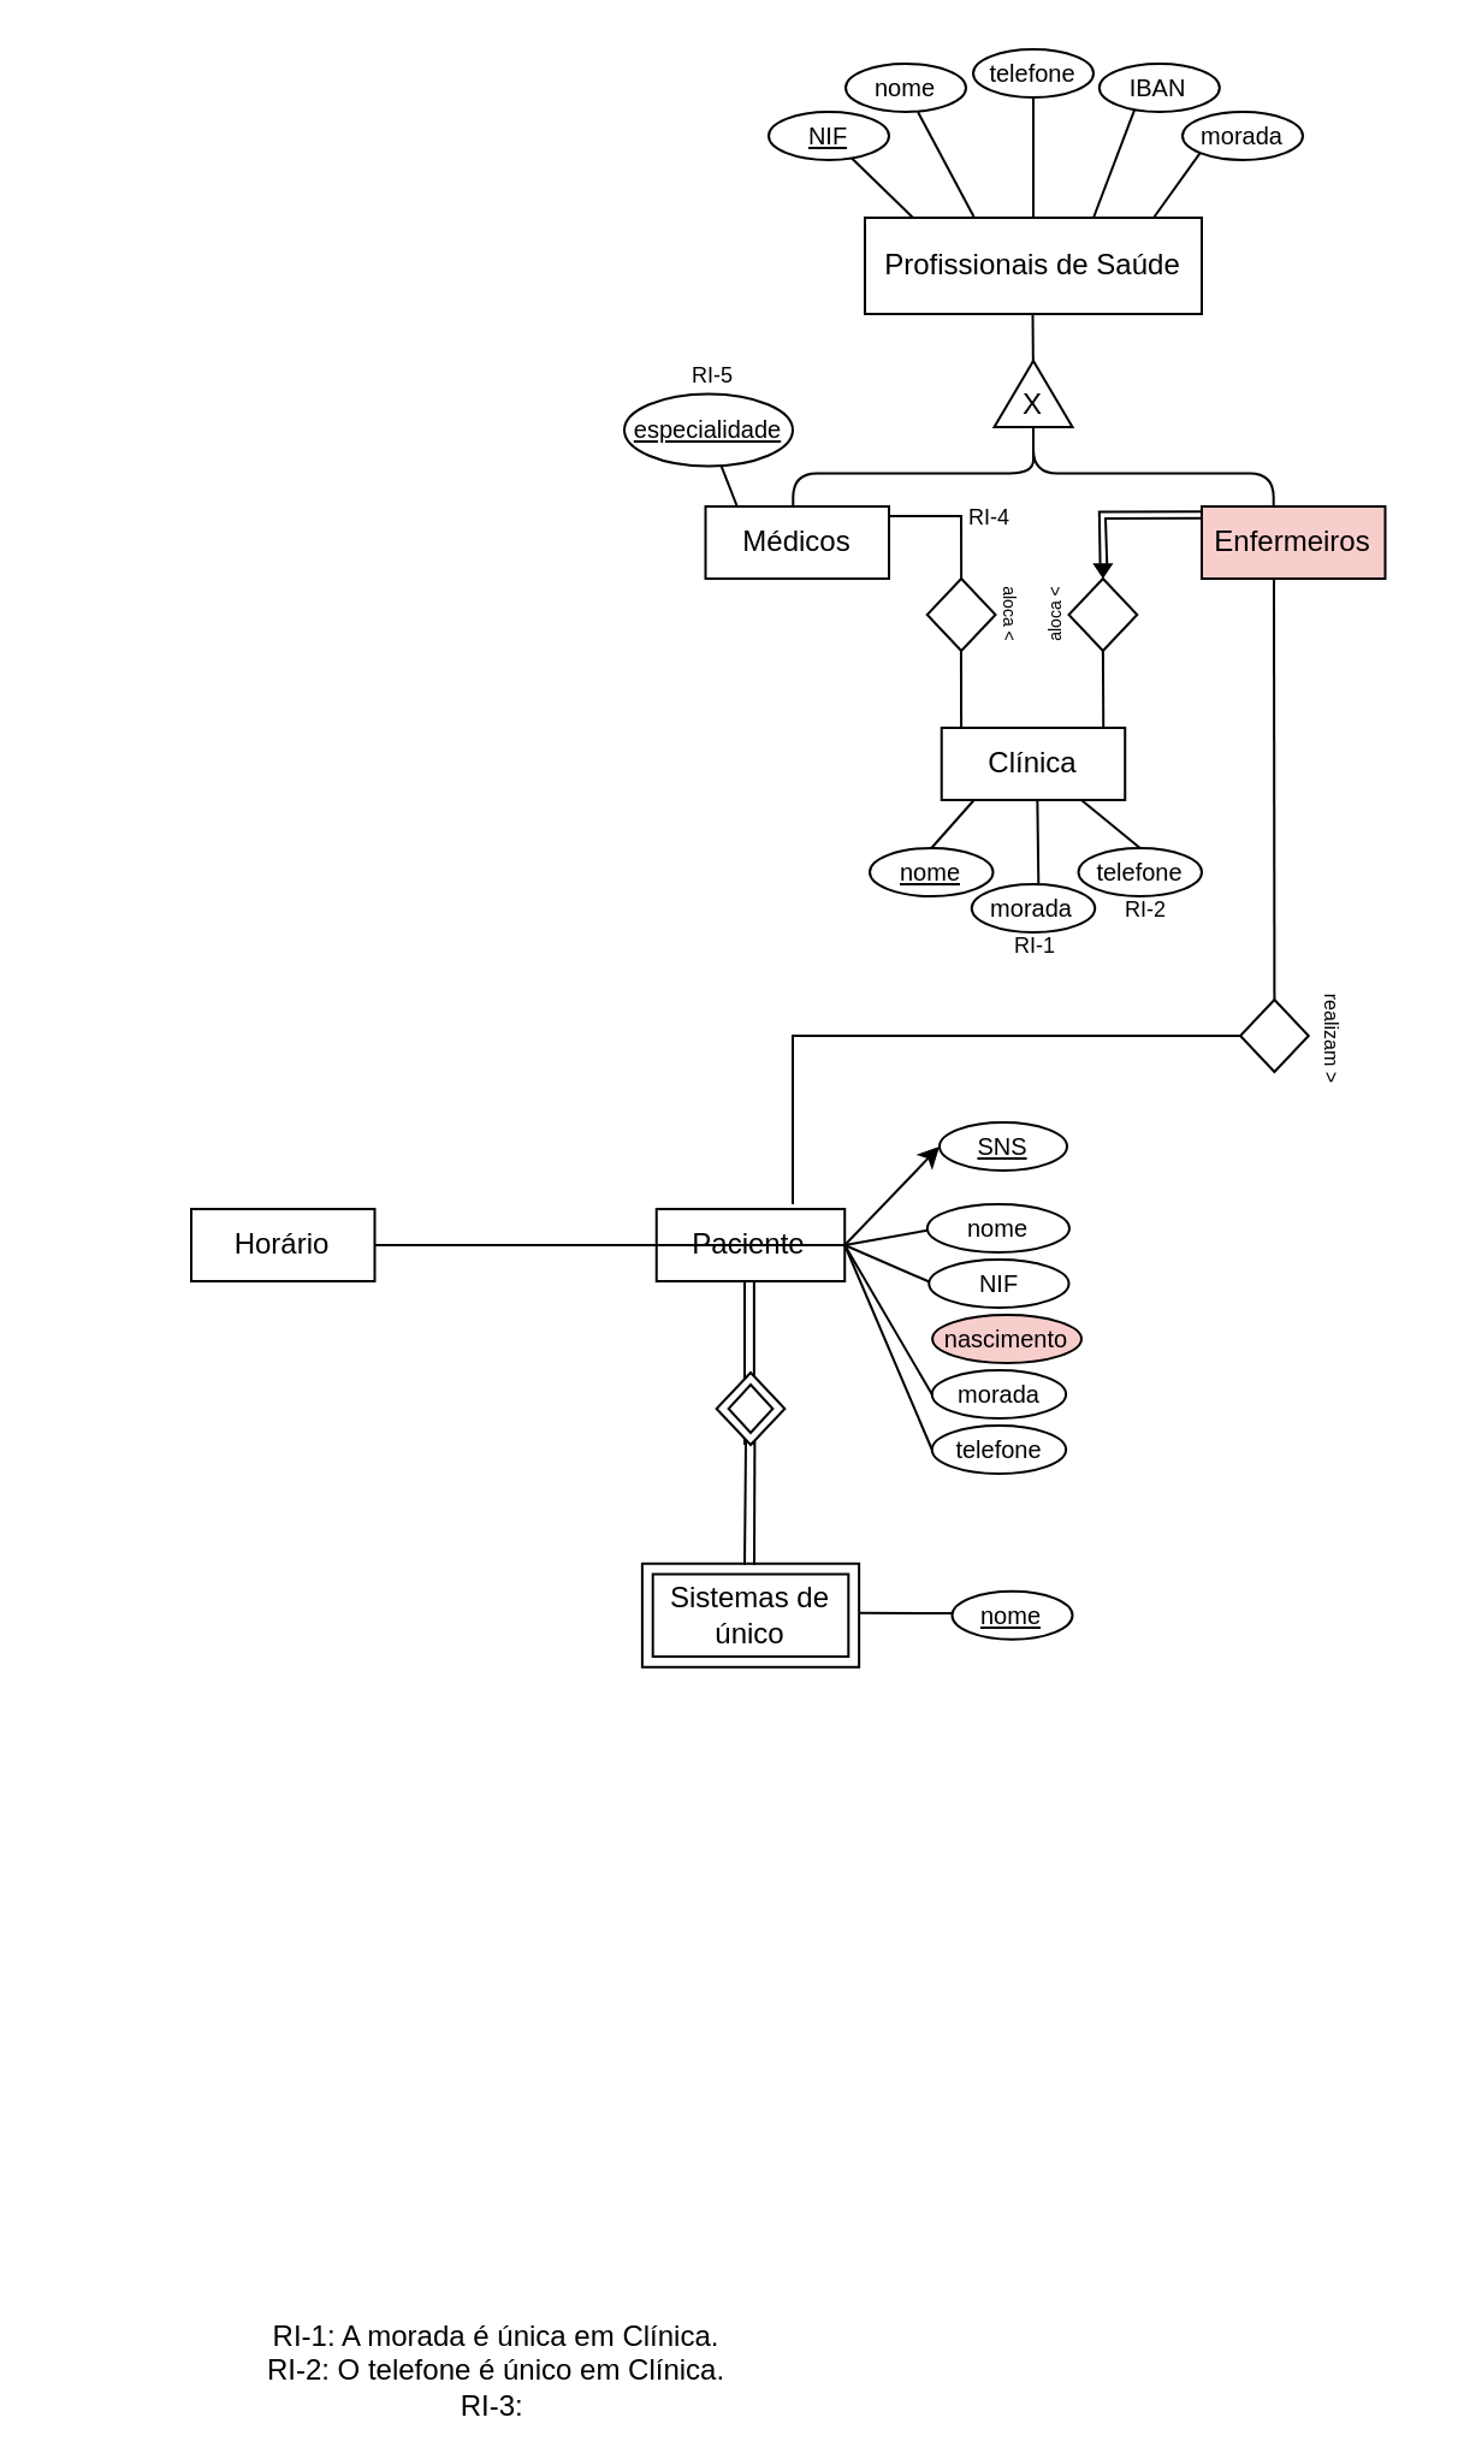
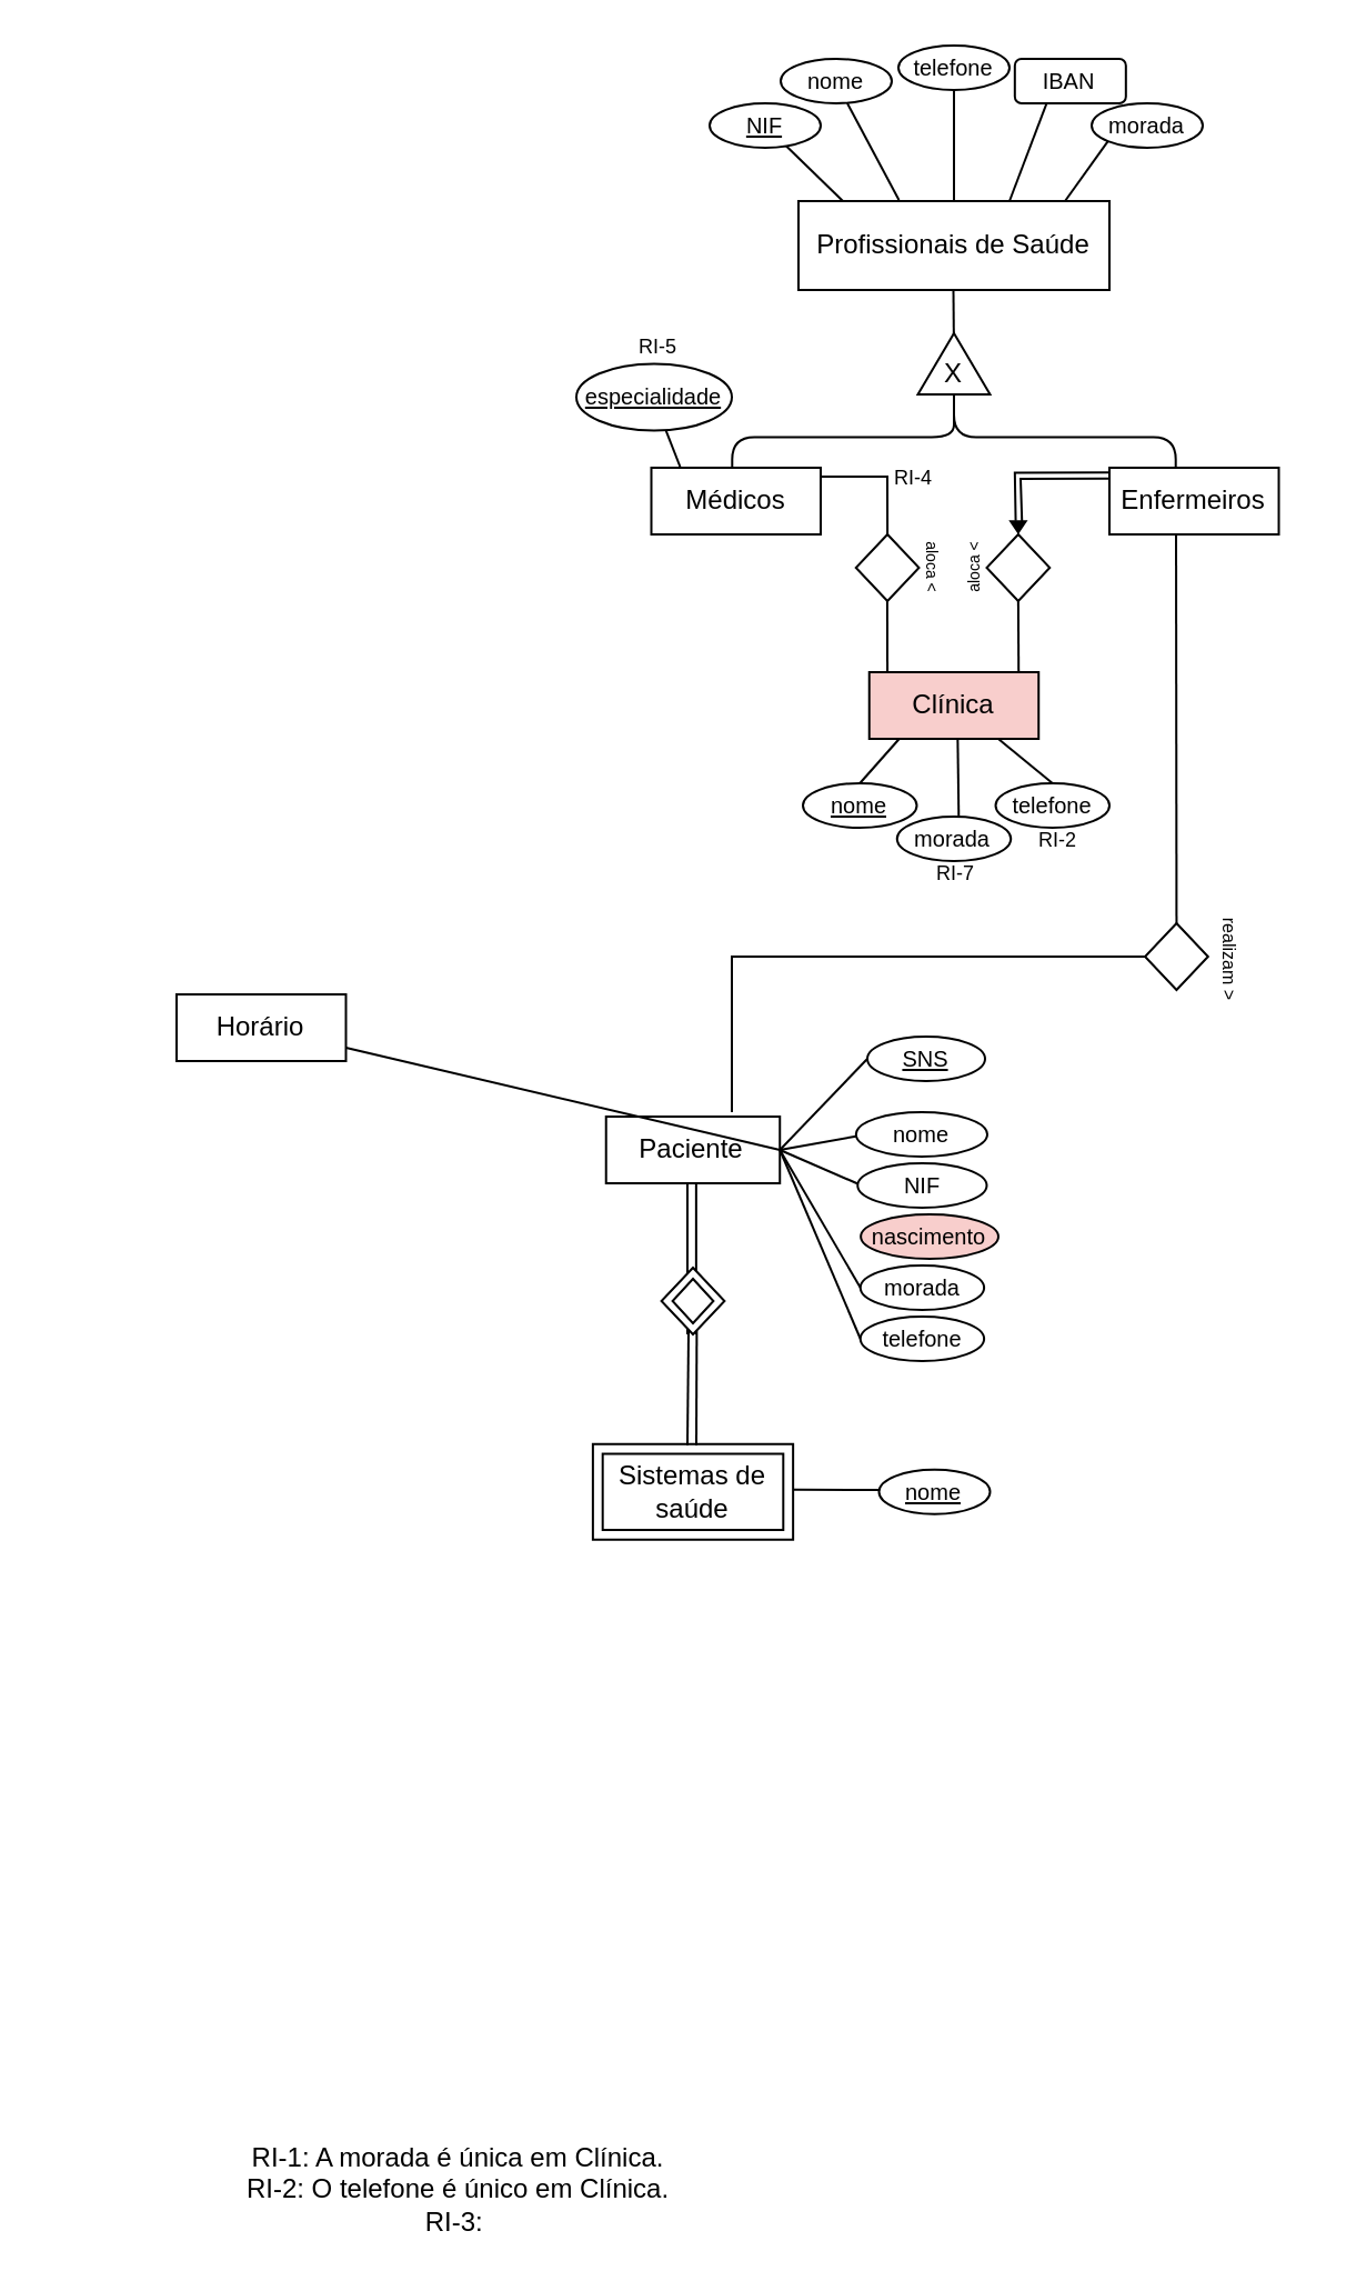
- <mxCell id="11" value="&lt;font style=&quot;font-size: 10px;&quot;&gt;IBAN&lt;/font&gt;" style="ellipse;whiteSpace=wrap;html=1;fontStyle=0;fontSize=10;" vertex="1" parent="1"><mxGeometry x="456.41" y="26" width="50" height="20" as="geometry" /></mxCell>
+ <mxCell id="11" value="&lt;font style=&quot;font-size: 10px;&quot;&gt;IBAN&lt;/font&gt;" style="whiteSpace=wrap;html=1;fontStyle=0;fontSize=10;rounded=1;" vertex="1" parent="1"><mxGeometry x="456.41" y="26" width="50" height="20" as="geometry" /></mxCell>
- <mxCell id="19" value="Enfermeiros" style="rounded=0;whiteSpace=wrap;html=1;fillColor=#f8cecc;" vertex="1" parent="1"><mxGeometry x="499" y="210" width="76.25" height="30" as="geometry" /></mxCell>
+ <mxCell id="19" value="Enfermeiros" style="rounded=0;whiteSpace=wrap;html=1;" vertex="1" parent="1"><mxGeometry x="499" y="210" width="76.25" height="30" as="geometry" /></mxCell>
- <mxCell id="24" value="Clínica" style="rounded=0;whiteSpace=wrap;html=1;" vertex="1" parent="1"><mxGeometry x="390.87" y="302" width="76.25" height="30" as="geometry" /></mxCell>
+ <mxCell id="24" value="Clínica" style="rounded=0;whiteSpace=wrap;html=1;fillColor=#f8cecc;" vertex="1" parent="1"><mxGeometry x="390.87" y="302" width="76.25" height="30" as="geometry" /></mxCell>
- <mxCell id="31" value="RI-1" style="text;html=1;align=center;verticalAlign=middle;whiteSpace=wrap;rounded=0;fontSize=9;" vertex="1" parent="1"><mxGeometry x="415.25" y="388" width="30" height="10" as="geometry" /></mxCell>
+ <mxCell id="31" value="RI-7" style="text;html=1;align=center;verticalAlign=middle;whiteSpace=wrap;rounded=0;fontSize=9;" vertex="1" parent="1"><mxGeometry x="415.25" y="388" width="30" height="10" as="geometry" /></mxCell>
- <mxCell id="47" value="" style="endArrow=classic;html=1;rounded=0;exitX=1;exitY=0.5;exitDx=0;exitDy=0;entryX=0;entryY=0.5;entryDx=0;entryDy=0;" edge="1" parent="1" source="44" target="48"><mxGeometry width="50" height="50" relative="1" as="geometry"><mxPoint x="349" y="520" as="sourcePoint" /><mxPoint x="282.37" y="472" as="targetPoint" /></mxGeometry></mxCell>
+ <mxCell id="47" value="" style="endArrow=none;html=1;rounded=0;exitX=1;exitY=0.5;exitDx=0;exitDy=0;entryX=0;entryY=0.5;entryDx=0;entryDy=0;" edge="1" parent="1" source="44" target="48"><mxGeometry width="50" height="50" relative="1" as="geometry"><mxPoint x="349" y="520" as="sourcePoint" /><mxPoint x="282.37" y="472" as="targetPoint" /></mxGeometry></mxCell>
- <mxCell id="46" value="Horário" style="rounded=0;whiteSpace=wrap;html=1;" vertex="1" parent="1"><mxGeometry x="79" y="502" width="76.25" height="30" as="geometry" /></mxCell>
+ <mxCell id="46" value="Horário" style="rounded=0;whiteSpace=wrap;html=1;" vertex="1" parent="1"><mxGeometry x="79" y="447" width="76.25" height="30" as="geometry" /></mxCell>
- <mxCell id="69" value="Sistemas de único" style="rounded=0;whiteSpace=wrap;html=1;" vertex="1" parent="1"><mxGeometry x="270.85" y="653.76" width="81.3" height="34.25" as="geometry" /></mxCell>
+ <mxCell id="69" value="Sistemas de saúde" style="rounded=0;whiteSpace=wrap;html=1;" vertex="1" parent="1"><mxGeometry x="270.85" y="653.76" width="81.3" height="34.25" as="geometry" /></mxCell>
